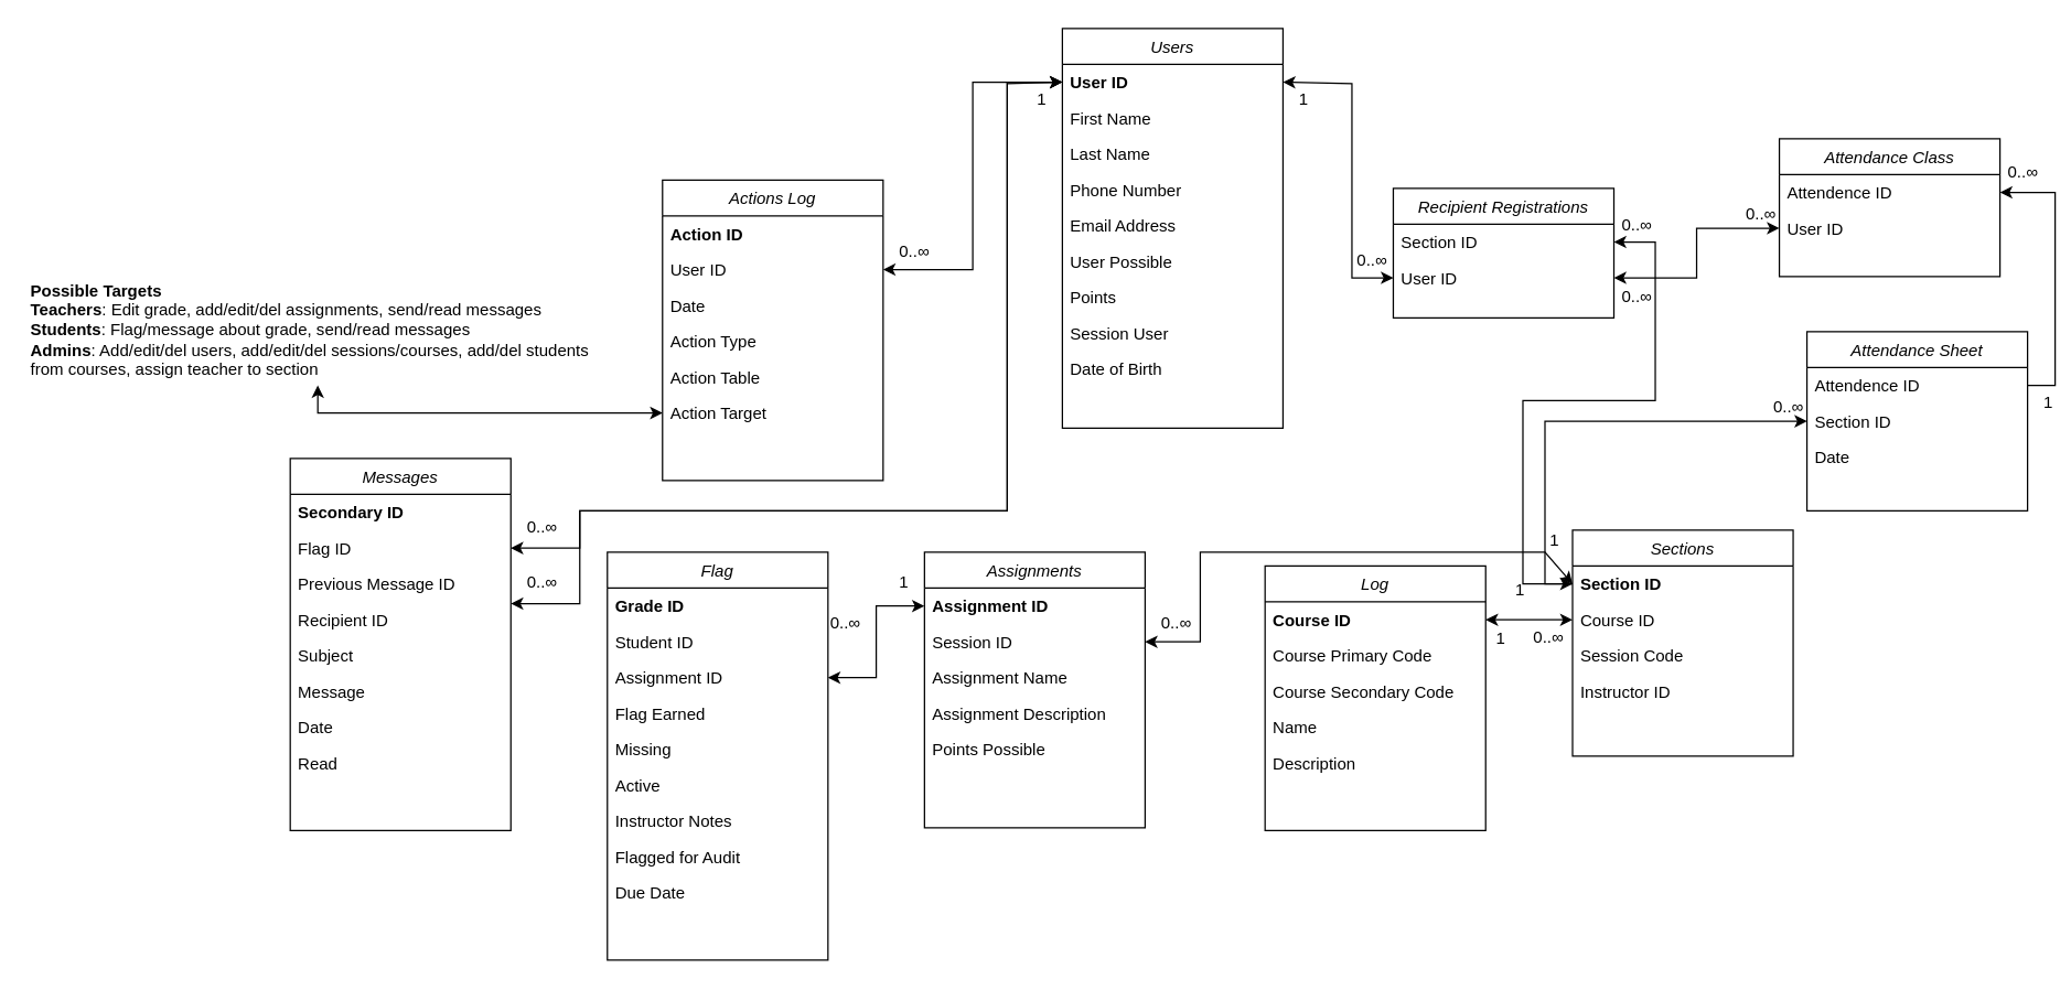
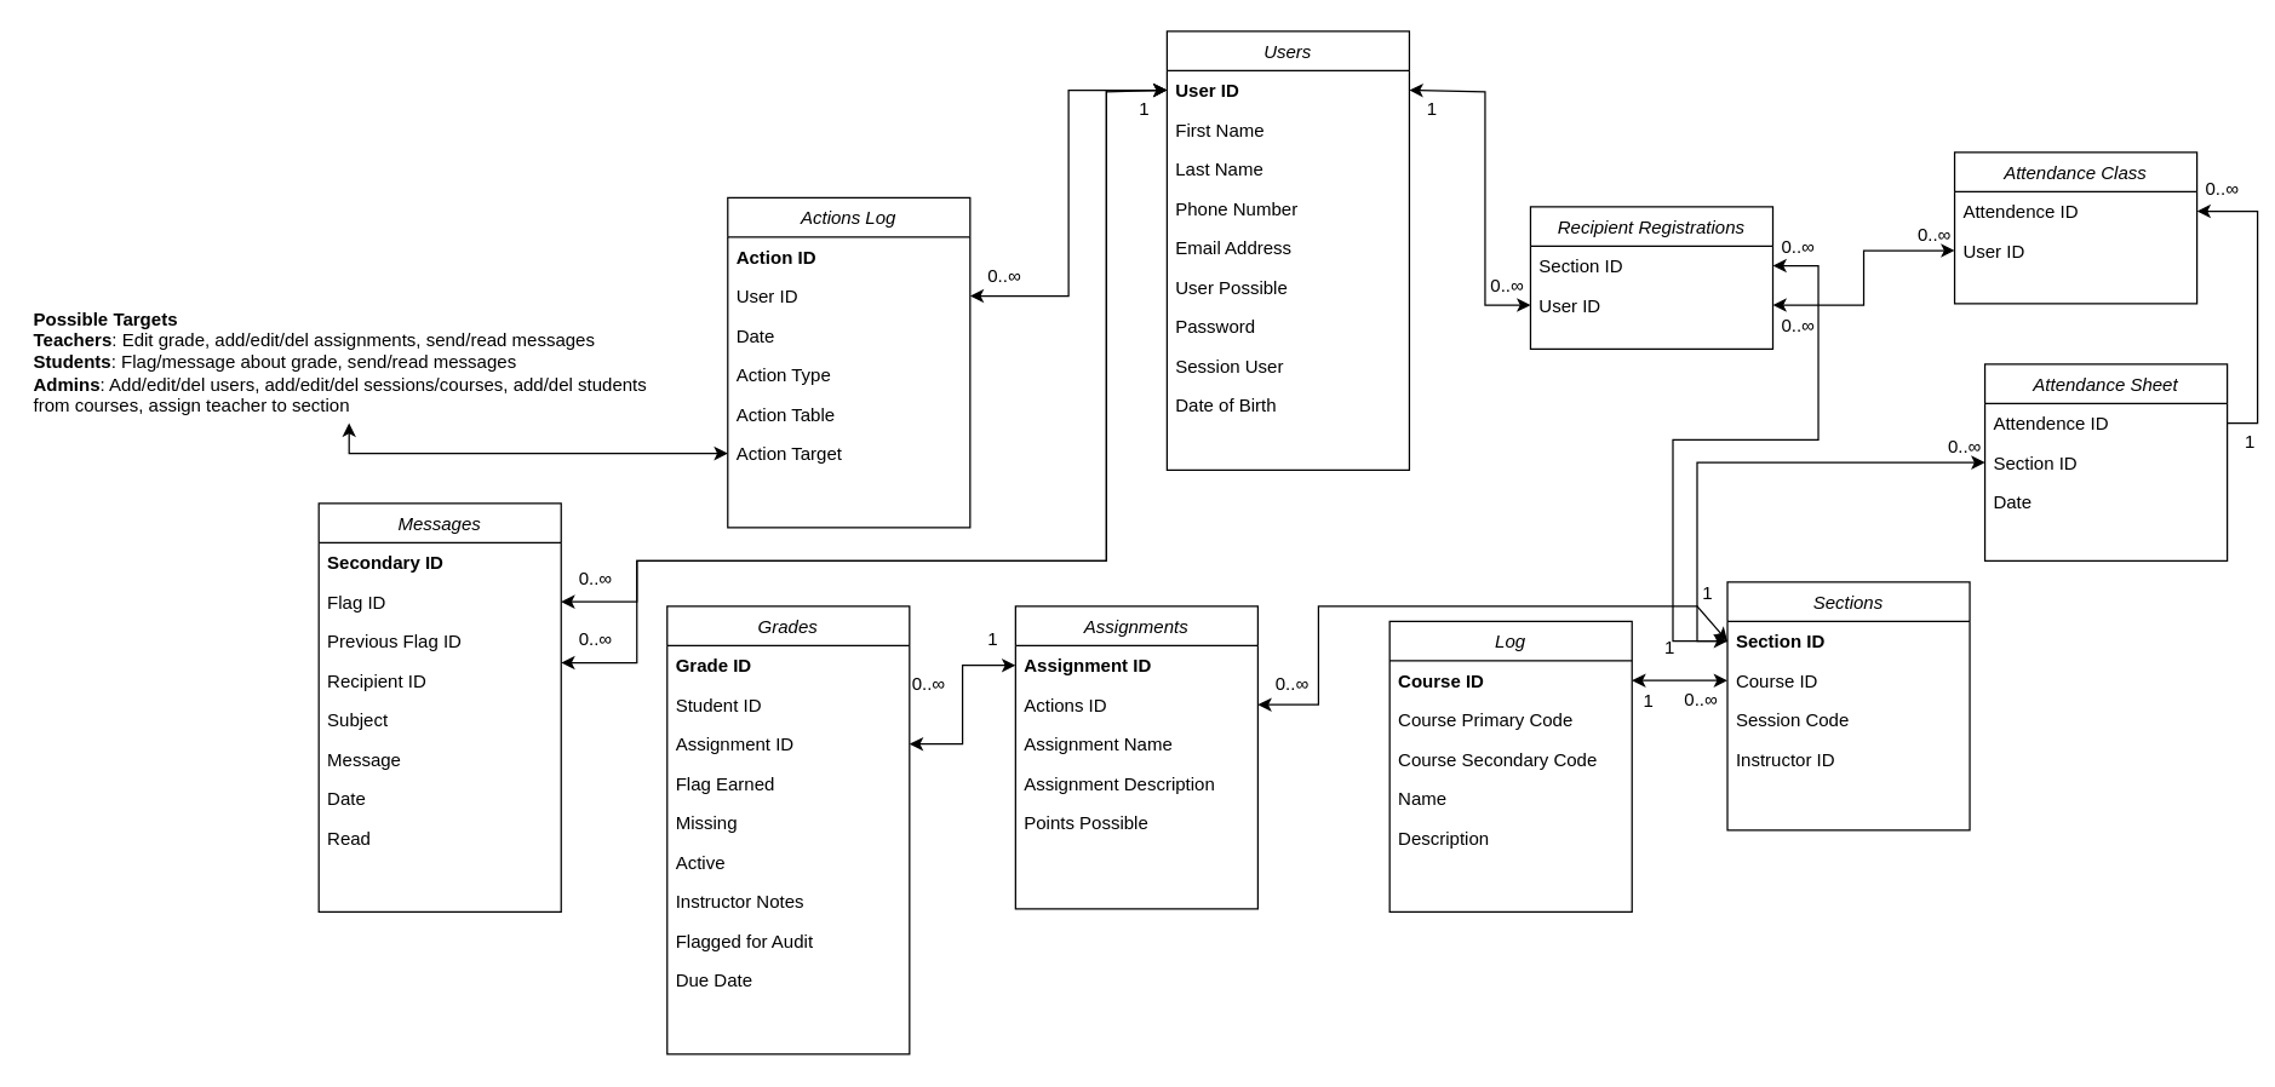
- <mxCell id="9" value="Points" style="text;align=left;verticalAlign=top;spacingLeft=4;spacingRight=4;overflow=hidden;rotatable=0;points=[[0,0.5],[1,0.5]];portConstraint=eastwest;rounded=0;shadow=0;html=0;" parent="2" vertex="1"><mxGeometry y="182" width="160" height="26" as="geometry" /></mxCell>
+ <mxCell id="9" value="Password" style="text;align=left;verticalAlign=top;spacingLeft=4;spacingRight=4;overflow=hidden;rotatable=0;points=[[0,0.5],[1,0.5]];portConstraint=eastwest;rounded=0;shadow=0;html=0;" parent="2" vertex="1"><mxGeometry y="182" width="160" height="26" as="geometry" /></mxCell>
- <mxCell id="18" value="Flag" style="swimlane;fontStyle=2;align=center;verticalAlign=top;childLayout=stackLayout;horizontal=1;startSize=26;horizontalStack=0;resizeParent=1;resizeLast=0;collapsible=1;marginBottom=0;rounded=0;shadow=0;strokeWidth=1;" parent="1" vertex="1"><mxGeometry x="440" y="400" width="160" height="296" as="geometry"><mxRectangle x="340" y="380" width="170" height="26" as="alternateBounds" /></mxGeometry></mxCell>
+ <mxCell id="18" value="Grades" style="swimlane;fontStyle=2;align=center;verticalAlign=top;childLayout=stackLayout;horizontal=1;startSize=26;horizontalStack=0;resizeParent=1;resizeLast=0;collapsible=1;marginBottom=0;rounded=0;shadow=0;strokeWidth=1;" parent="1" vertex="1"><mxGeometry x="440" y="400" width="160" height="296" as="geometry"><mxRectangle x="340" y="380" width="170" height="26" as="alternateBounds" /></mxGeometry></mxCell>
- <mxCell id="73" value="Previous Message ID" style="text;align=left;verticalAlign=top;spacingLeft=4;spacingRight=4;overflow=hidden;rotatable=0;points=[[0,0.5],[1,0.5]];portConstraint=eastwest;rounded=0;shadow=0;html=0;fontStyle=0" parent="70" vertex="1"><mxGeometry y="78" width="160" height="26" as="geometry" /></mxCell>
+ <mxCell id="73" value="Previous Flag ID" style="text;align=left;verticalAlign=top;spacingLeft=4;spacingRight=4;overflow=hidden;rotatable=0;points=[[0,0.5],[1,0.5]];portConstraint=eastwest;rounded=0;shadow=0;html=0;fontStyle=0" parent="70" vertex="1"><mxGeometry y="78" width="160" height="26" as="geometry" /></mxCell>
- <mxCell id="14" value="Session ID" style="text;align=left;verticalAlign=top;spacingLeft=4;spacingRight=4;overflow=hidden;rotatable=0;points=[[0,0.5],[1,0.5]];portConstraint=eastwest;rounded=0;shadow=0;html=0;fontStyle=0" parent="12" vertex="1"><mxGeometry y="52" width="160" height="26" as="geometry" /></mxCell>
+ <mxCell id="14" value="Actions ID" style="text;align=left;verticalAlign=top;spacingLeft=4;spacingRight=4;overflow=hidden;rotatable=0;points=[[0,0.5],[1,0.5]];portConstraint=eastwest;rounded=0;shadow=0;html=0;fontStyle=0" parent="12" vertex="1"><mxGeometry y="52" width="160" height="26" as="geometry" /></mxCell>
